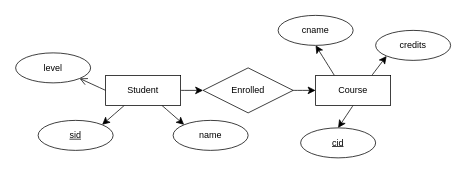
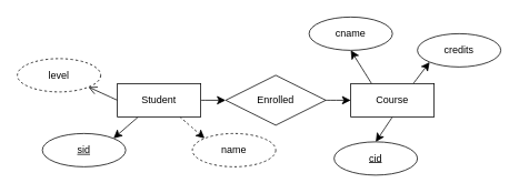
- <mxCell id="15" value="level" style="ellipse;whiteSpace=wrap;html=1;align=center;" parent="1" vertex="1"><mxGeometry x="20" y="70" width="100" height="40" as="geometry" /></mxCell>
+ <mxCell id="15" value="level" style="ellipse;whiteSpace=wrap;html=1;align=center;dashed=1;" parent="1" vertex="1"><mxGeometry x="20" y="70" width="100" height="40" as="geometry" /></mxCell>
- <mxCell id="8" style="edgeStyle=none;curved=1;rounded=0;orthogonalLoop=1;jettySize=auto;html=1;exitX=0.75;exitY=1;exitDx=0;exitDy=0;entryX=0;entryY=0;entryDx=0;entryDy=0;fontSize=12;startSize=8;endSize=8;" parent="1" source="10" target="16" edge="1"><mxGeometry relative="1" as="geometry" /></mxCell>
+ <mxCell id="8" style="edgeStyle=none;curved=1;rounded=0;orthogonalLoop=1;jettySize=auto;html=1;exitX=0.75;exitY=1;exitDx=0;exitDy=0;entryX=0;entryY=0;entryDx=0;entryDy=0;fontSize=12;startSize=8;endSize=8;dashed=1;" parent="1" source="10" target="16" edge="1"><mxGeometry relative="1" as="geometry" /></mxCell>
- <mxCell id="16" value="name" style="ellipse;whiteSpace=wrap;html=1;align=center;" parent="1" vertex="1"><mxGeometry x="230" y="160" width="100" height="40" as="geometry" /></mxCell>
+ <mxCell id="16" value="name" style="ellipse;whiteSpace=wrap;html=1;align=center;dashed=1;" parent="1" vertex="1"><mxGeometry x="230" y="160" width="100" height="40" as="geometry" /></mxCell>
